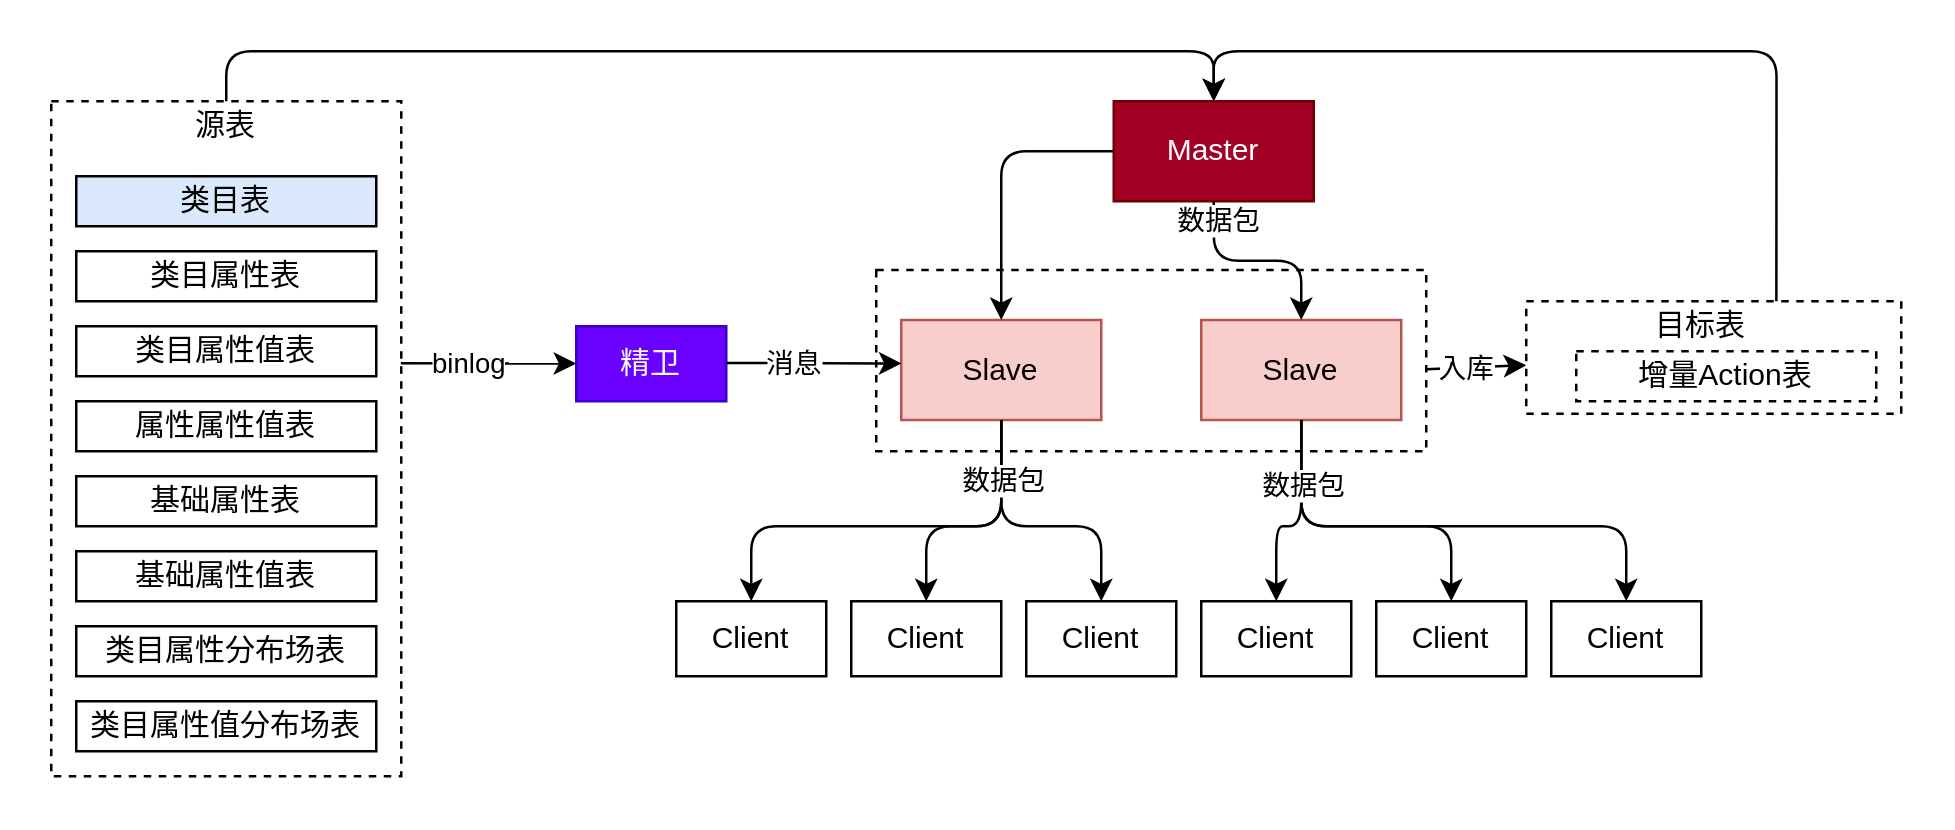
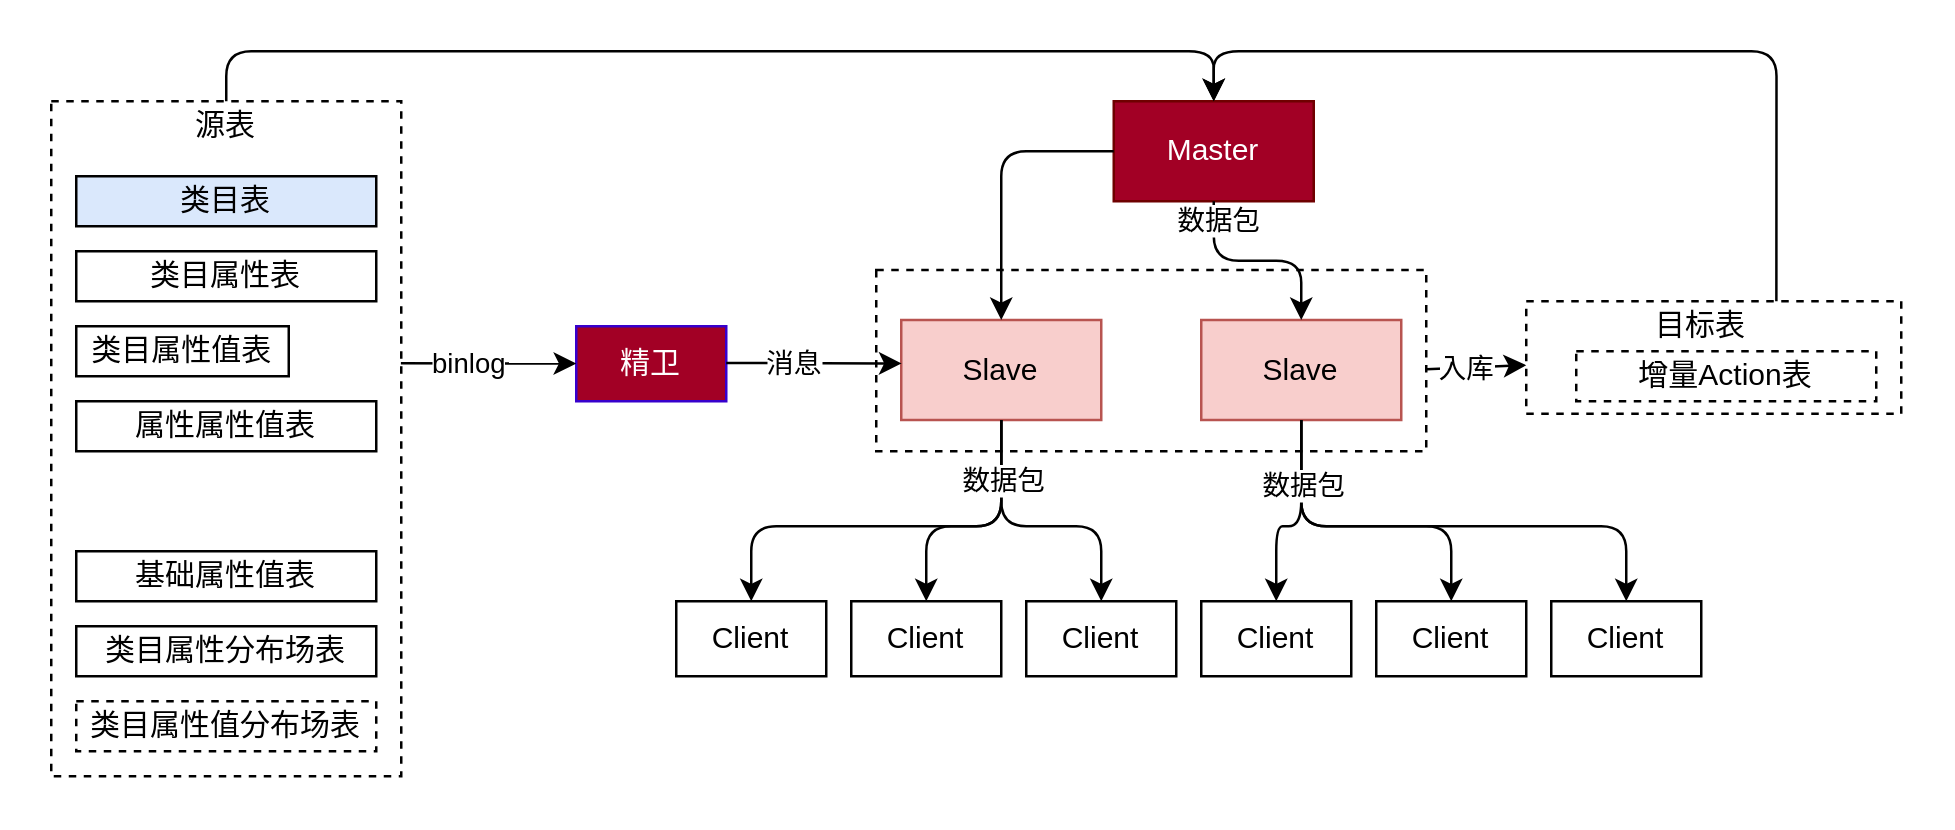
- <mxCell id="11" value="类目属性值表" style="rounded=0;whiteSpace=wrap;html=1;" vertex="1" parent="1"><mxGeometry x="30" y="130" width="120" height="20" as="geometry" /></mxCell>
+ <mxCell id="11" value="类目属性值表" style="rounded=0;whiteSpace=wrap;html=1;" vertex="1" parent="1"><mxGeometry x="30" y="130" width="85" height="20" as="geometry" /></mxCell>
- <mxCell id="14" value="精卫" style="rounded=0;whiteSpace=wrap;html=1;fillColor=#6a00ff;strokeColor=#3700CC;fontColor=#ffffff;" vertex="1" parent="1"><mxGeometry x="230" y="130" width="60" height="30" as="geometry" /></mxCell>
+ <mxCell id="14" value="精卫" style="rounded=0;whiteSpace=wrap;html=1;fillColor=#a20025;strokeColor=#3700CC;fontColor=#ffffff;" vertex="1" parent="1"><mxGeometry x="230" y="130" width="60" height="30" as="geometry" /></mxCell>
- <mxCell id="9" value="基础属性表" style="rounded=0;whiteSpace=wrap;html=1;" vertex="1" parent="1"><mxGeometry x="30" y="190" width="120" height="20" as="geometry" /></mxCell>
- <mxCell id="6" value="类目属性值分布场表" style="rounded=0;whiteSpace=wrap;html=1;" vertex="1" parent="1"><mxGeometry x="30" y="280" width="120" height="20" as="geometry" /></mxCell>
+ <mxCell id="6" value="类目属性值分布场表" style="rounded=0;whiteSpace=wrap;html=1;dashed=1;" vertex="1" parent="1"><mxGeometry x="30" y="280" width="120" height="20" as="geometry" /></mxCell>
